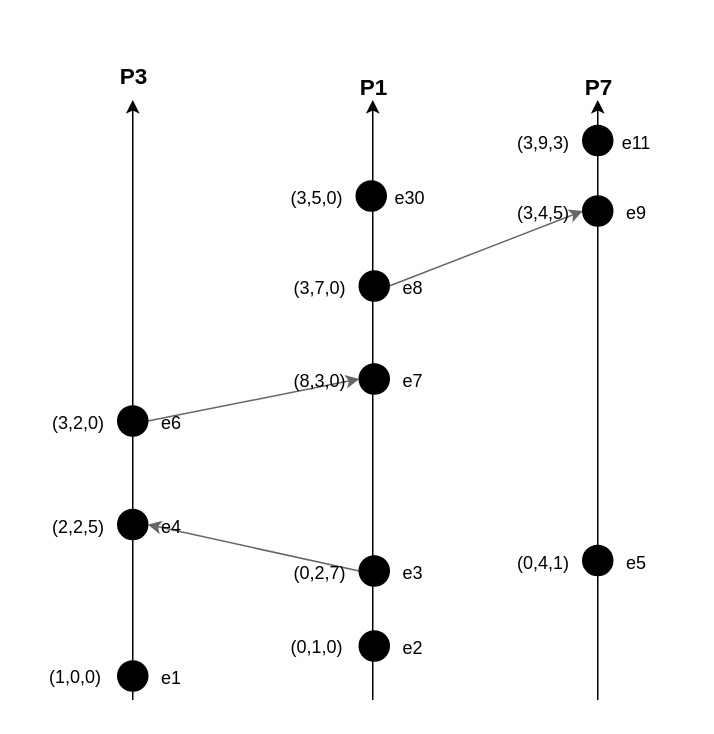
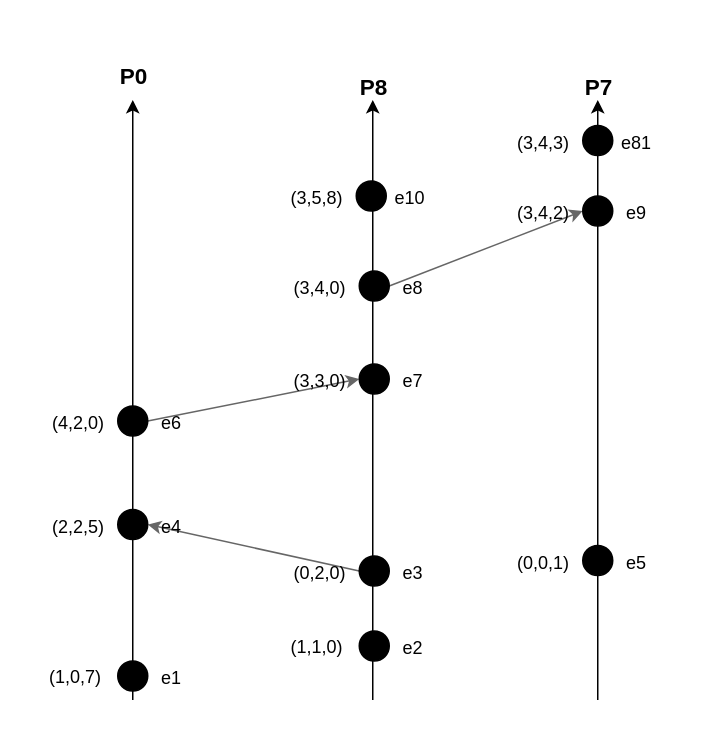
- <mxCell id="7" value="&lt;b&gt;&lt;font style=&quot;font-size: 15px;&quot;&gt;P3&lt;/font&gt;&lt;/b&gt;" style="text;html=1;strokeColor=none;fillColor=none;align=center;verticalAlign=middle;whiteSpace=wrap;rounded=0;flipV=0;flipH=1;direction=north;" parent="1" vertex="1"><mxGeometry x="74" y="20" width="30" height="60" as="geometry" /></mxCell>
+ <mxCell id="7" value="&lt;b&gt;&lt;font style=&quot;font-size: 15px;&quot;&gt;P0&lt;/font&gt;&lt;/b&gt;" style="text;html=1;strokeColor=none;fillColor=none;align=center;verticalAlign=middle;whiteSpace=wrap;rounded=0;flipV=0;flipH=1;direction=north;" parent="1" vertex="1"><mxGeometry x="74" y="20" width="30" height="60" as="geometry" /></mxCell>
- <mxCell id="8" value="&lt;b&gt;&lt;font style=&quot;font-size: 15px;&quot;&gt;P1&lt;br&gt;&lt;/font&gt;&lt;/b&gt;" style="text;html=1;strokeColor=none;fillColor=none;align=center;verticalAlign=middle;whiteSpace=wrap;rounded=0;flipV=0;flipH=1;direction=north;" parent="1" vertex="1"><mxGeometry x="234" y="27" width="30" height="60" as="geometry" /></mxCell>
+ <mxCell id="8" value="&lt;b&gt;&lt;font style=&quot;font-size: 15px;&quot;&gt;P8&lt;br&gt;&lt;/font&gt;&lt;/b&gt;" style="text;html=1;strokeColor=none;fillColor=none;align=center;verticalAlign=middle;whiteSpace=wrap;rounded=0;flipV=0;flipH=1;direction=north;" parent="1" vertex="1"><mxGeometry x="234" y="27" width="30" height="60" as="geometry" /></mxCell>
- <mxCell id="43" value="(3,9,3)" style="text;html=1;strokeColor=none;fillColor=none;align=center;verticalAlign=middle;whiteSpace=wrap;rounded=0;" vertex="1" parent="1"><mxGeometry x="330" y="79" width="64" height="32" as="geometry" /></mxCell>
+ <mxCell id="43" value="(3,4,3)" style="text;html=1;strokeColor=none;fillColor=none;align=center;verticalAlign=middle;whiteSpace=wrap;rounded=0;" vertex="1" parent="1"><mxGeometry x="330" y="79" width="64" height="32" as="geometry" /></mxCell>
- <mxCell id="41" value="e11" style="text;html=1;strokeColor=none;fillColor=none;align=center;verticalAlign=middle;whiteSpace=wrap;rounded=0;movable=1;resizable=1;rotatable=1;deletable=1;editable=1;locked=0;connectable=1;" vertex="1" parent="1"><mxGeometry x="394" y="80" width="60" height="30" as="geometry" /></mxCell>
+ <mxCell id="41" value="e81" style="text;html=1;strokeColor=none;fillColor=none;align=center;verticalAlign=middle;whiteSpace=wrap;rounded=0;movable=1;resizable=1;rotatable=1;deletable=1;editable=1;locked=0;connectable=1;" vertex="1" parent="1"><mxGeometry x="394" y="80" width="60" height="30" as="geometry" /></mxCell>
- <mxCell id="40" value="(3,5,0)" style="text;html=1;strokeColor=none;fillColor=none;align=center;verticalAlign=middle;whiteSpace=wrap;rounded=0;" vertex="1" parent="1"><mxGeometry x="179" y="116" width="64" height="32" as="geometry" /></mxCell>
+ <mxCell id="40" value="(3,5,8)" style="text;html=1;strokeColor=none;fillColor=none;align=center;verticalAlign=middle;whiteSpace=wrap;rounded=0;" vertex="1" parent="1"><mxGeometry x="179" y="116" width="64" height="32" as="geometry" /></mxCell>
- <mxCell id="38" value="e30" style="text;html=1;strokeColor=none;fillColor=none;align=center;verticalAlign=middle;whiteSpace=wrap;rounded=0;movable=1;resizable=1;rotatable=1;deletable=1;editable=1;locked=0;connectable=1;" vertex="1" parent="1"><mxGeometry x="243" y="117" width="60" height="30" as="geometry" /></mxCell>
+ <mxCell id="38" value="e10" style="text;html=1;strokeColor=none;fillColor=none;align=center;verticalAlign=middle;whiteSpace=wrap;rounded=0;movable=1;resizable=1;rotatable=1;deletable=1;editable=1;locked=0;connectable=1;" vertex="1" parent="1"><mxGeometry x="243" y="117" width="60" height="30" as="geometry" /></mxCell>
- <mxCell id="37" value="(3,4,5)" style="text;html=1;strokeColor=none;fillColor=none;align=center;verticalAlign=middle;whiteSpace=wrap;rounded=0;movable=0;resizable=0;rotatable=0;deletable=0;editable=0;locked=1;connectable=0;" parent="1" vertex="1"><mxGeometry x="330" y="126" width="64" height="32" as="geometry" /></mxCell>
+ <mxCell id="37" value="(3,4,2)" style="text;html=1;strokeColor=none;fillColor=none;align=center;verticalAlign=middle;whiteSpace=wrap;rounded=0;movable=0;resizable=0;rotatable=0;deletable=0;editable=0;locked=1;connectable=0;" parent="1" vertex="1"><mxGeometry x="330" y="126" width="64" height="32" as="geometry" /></mxCell>
- <mxCell id="34" value="(3,7,0)" style="text;html=1;strokeColor=none;fillColor=none;align=center;verticalAlign=middle;whiteSpace=wrap;rounded=0;" parent="1" vertex="1"><mxGeometry x="181" y="176" width="64" height="32" as="geometry" /></mxCell>
+ <mxCell id="34" value="(3,4,0)" style="text;html=1;strokeColor=none;fillColor=none;align=center;verticalAlign=middle;whiteSpace=wrap;rounded=0;" parent="1" vertex="1"><mxGeometry x="181" y="176" width="64" height="32" as="geometry" /></mxCell>
- <mxCell id="31" value="(8,3,0)" style="text;html=1;strokeColor=none;fillColor=none;align=center;verticalAlign=middle;whiteSpace=wrap;rounded=0;movable=0;resizable=0;rotatable=0;deletable=0;editable=0;locked=1;connectable=0;" parent="1" vertex="1"><mxGeometry x="181" y="238" width="64" height="32" as="geometry" /></mxCell>
+ <mxCell id="31" value="(3,3,0)" style="text;html=1;strokeColor=none;fillColor=none;align=center;verticalAlign=middle;whiteSpace=wrap;rounded=0;movable=0;resizable=0;rotatable=0;deletable=0;editable=0;locked=1;connectable=0;" parent="1" vertex="1"><mxGeometry x="181" y="238" width="64" height="32" as="geometry" /></mxCell>
- <mxCell id="28" value="(3,2,0)" style="text;html=1;strokeColor=none;fillColor=none;align=center;verticalAlign=middle;whiteSpace=wrap;rounded=0;" parent="1" vertex="1"><mxGeometry x="20" y="266" width="64" height="32" as="geometry" /></mxCell>
+ <mxCell id="28" value="(4,2,0)" style="text;html=1;strokeColor=none;fillColor=none;align=center;verticalAlign=middle;whiteSpace=wrap;rounded=0;" parent="1" vertex="1"><mxGeometry x="20" y="266" width="64" height="32" as="geometry" /></mxCell>
- <mxCell id="25" value="(0,4,1)" style="text;html=1;strokeColor=none;fillColor=none;align=center;verticalAlign=middle;whiteSpace=wrap;rounded=0;" parent="1" vertex="1"><mxGeometry x="330" y="359" width="64" height="32" as="geometry" /></mxCell>
+ <mxCell id="25" value="(0,0,1)" style="text;html=1;strokeColor=none;fillColor=none;align=center;verticalAlign=middle;whiteSpace=wrap;rounded=0;" parent="1" vertex="1"><mxGeometry x="330" y="359" width="64" height="32" as="geometry" /></mxCell>
- <mxCell id="18" value="(0,2,7)" style="text;html=1;strokeColor=none;fillColor=none;align=center;verticalAlign=middle;whiteSpace=wrap;rounded=0;movable=0;resizable=0;rotatable=0;deletable=0;editable=0;locked=1;connectable=0;" parent="1" vertex="1"><mxGeometry x="181" y="366" width="64" height="32" as="geometry" /></mxCell>
+ <mxCell id="18" value="(0,2,0)" style="text;html=1;strokeColor=none;fillColor=none;align=center;verticalAlign=middle;whiteSpace=wrap;rounded=0;movable=0;resizable=0;rotatable=0;deletable=0;editable=0;locked=1;connectable=0;" parent="1" vertex="1"><mxGeometry x="181" y="366" width="64" height="32" as="geometry" /></mxCell>
- <mxCell id="16" value="(0,1,0)" style="text;html=1;strokeColor=none;fillColor=none;align=center;verticalAlign=middle;whiteSpace=wrap;rounded=0;" parent="1" vertex="1"><mxGeometry x="181" y="416" width="60" height="30" as="geometry" /></mxCell>
+ <mxCell id="16" value="(1,1,0)" style="text;html=1;strokeColor=none;fillColor=none;align=center;verticalAlign=middle;whiteSpace=wrap;rounded=0;" parent="1" vertex="1"><mxGeometry x="181" y="416" width="60" height="30" as="geometry" /></mxCell>
- <mxCell id="13" value="(1,0,0)" style="text;html=1;strokeColor=none;fillColor=none;align=center;verticalAlign=middle;whiteSpace=wrap;rounded=0;" parent="1" vertex="1"><mxGeometry x="20" y="436" width="60" height="30" as="geometry" /></mxCell>
+ <mxCell id="13" value="(1,0,7)" style="text;html=1;strokeColor=none;fillColor=none;align=center;verticalAlign=middle;whiteSpace=wrap;rounded=0;" parent="1" vertex="1"><mxGeometry x="20" y="436" width="60" height="30" as="geometry" /></mxCell>
